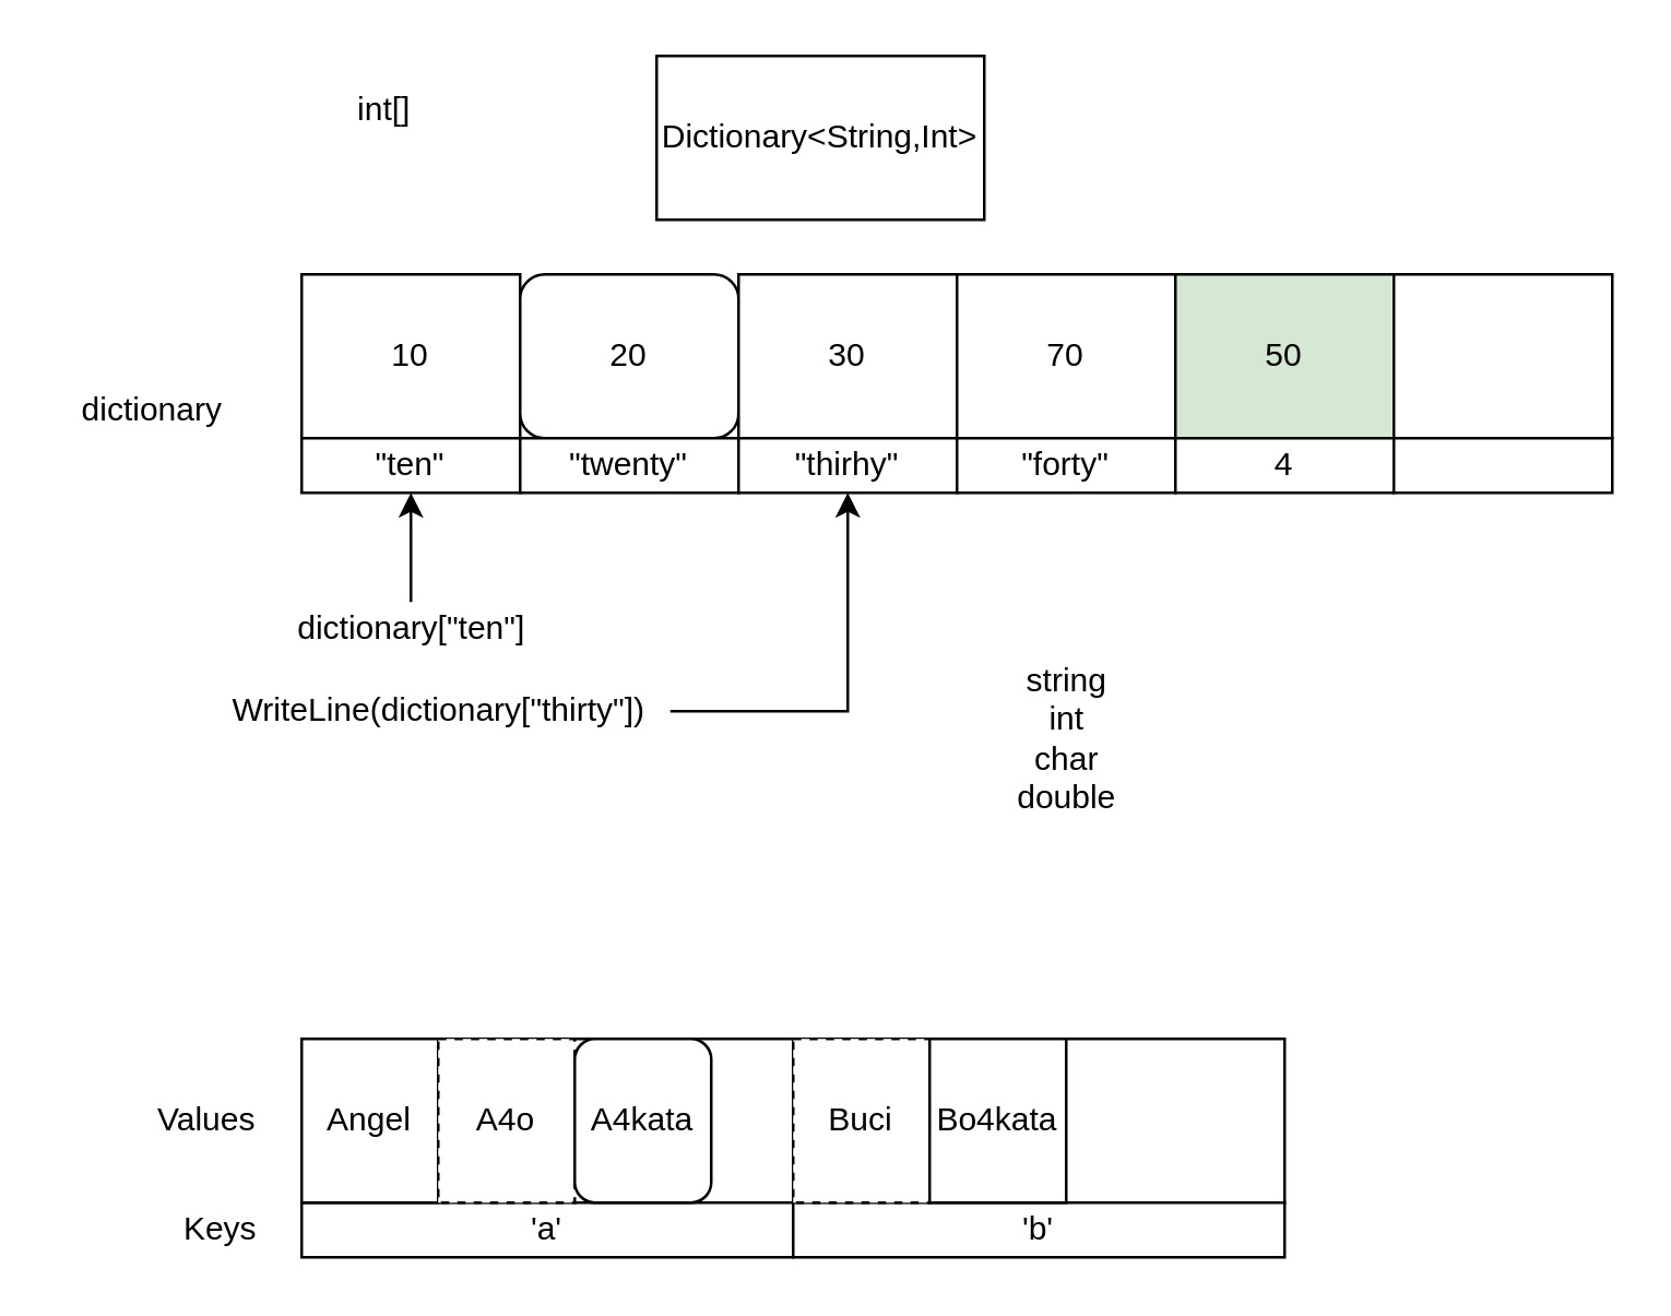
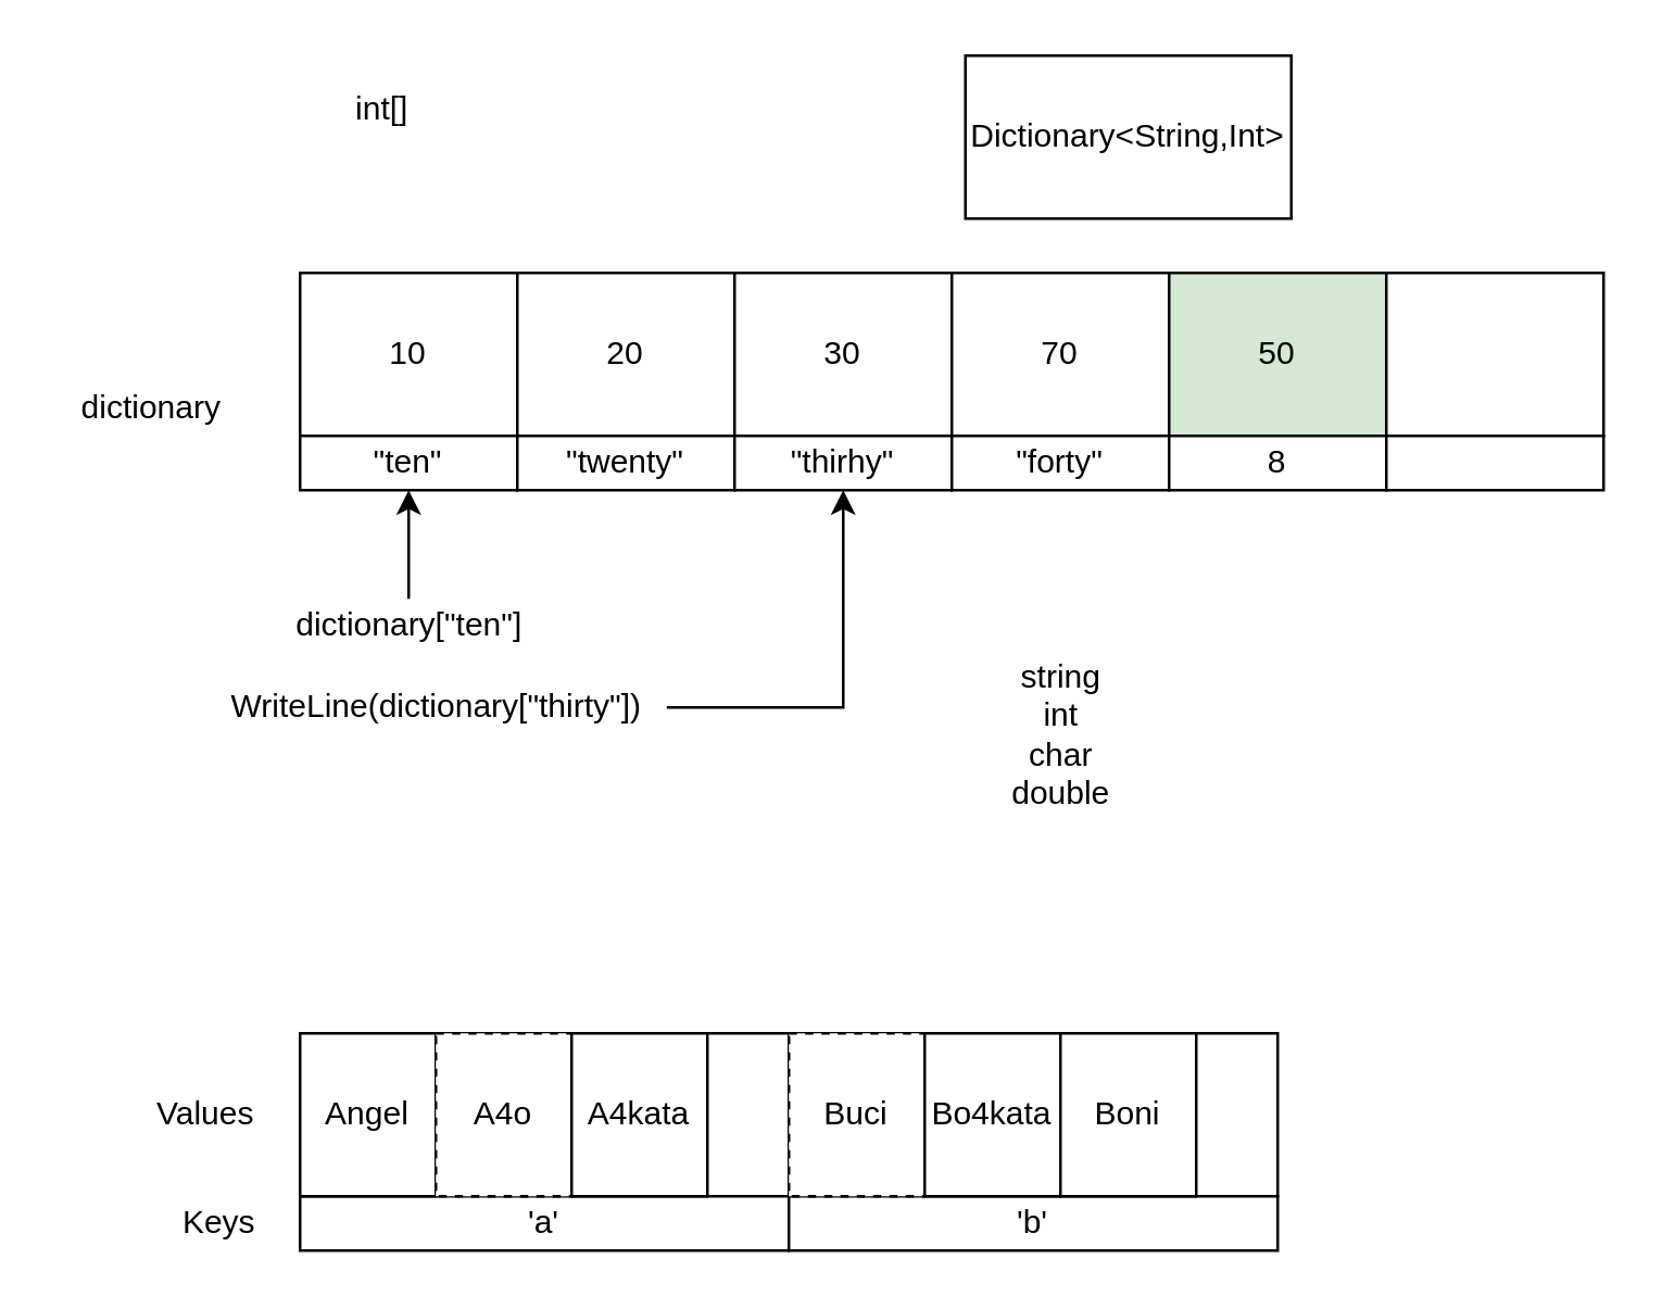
- <mxCell id="15" value="Dictionary&amp;lt;String,Int&amp;gt;" style="rounded=0;whiteSpace=wrap;html=1;" vertex="1" parent="1"><mxGeometry x="240" y="20" width="120" height="60" as="geometry" /></mxCell>
+ <mxCell id="15" value="Dictionary&amp;lt;String,Int&amp;gt;" style="rounded=0;whiteSpace=wrap;html=1;" vertex="1" parent="1"><mxGeometry x="355" y="20" width="120" height="60" as="geometry" /></mxCell>
- <mxCell id="3" value="20" style="whiteSpace=wrap;html=1;rounded=1;" vertex="1" parent="1"><mxGeometry x="190" y="100" width="80" height="60" as="geometry" /></mxCell>
+ <mxCell id="3" value="20" style="rounded=0;whiteSpace=wrap;html=1;" vertex="1" parent="1"><mxGeometry x="190" y="100" width="80" height="60" as="geometry" /></mxCell>
- <mxCell id="12" value="4" style="rounded=0;whiteSpace=wrap;html=1;" vertex="1" parent="1"><mxGeometry x="430" y="160" width="80" height="20" as="geometry" /></mxCell>
+ <mxCell id="12" value="8" style="rounded=0;whiteSpace=wrap;html=1;" vertex="1" parent="1"><mxGeometry x="430" y="160" width="80" height="20" as="geometry" /></mxCell>
- <mxCell id="27" value="A4kata" style="whiteSpace=wrap;html=1;rounded=1;" vertex="1" parent="1"><mxGeometry x="210" y="380" width="50" height="60" as="geometry" /></mxCell>
+ <mxCell id="27" value="A4kata" style="rounded=0;whiteSpace=wrap;html=1;" vertex="1" parent="1"><mxGeometry x="210" y="380" width="50" height="60" as="geometry" /></mxCell>
+ <mxCell id="32" value="Boni" style="rounded=0;whiteSpace=wrap;html=1;" vertex="1" parent="1"><mxGeometry x="390" y="380" width="50" height="60" as="geometry" /></mxCell>
